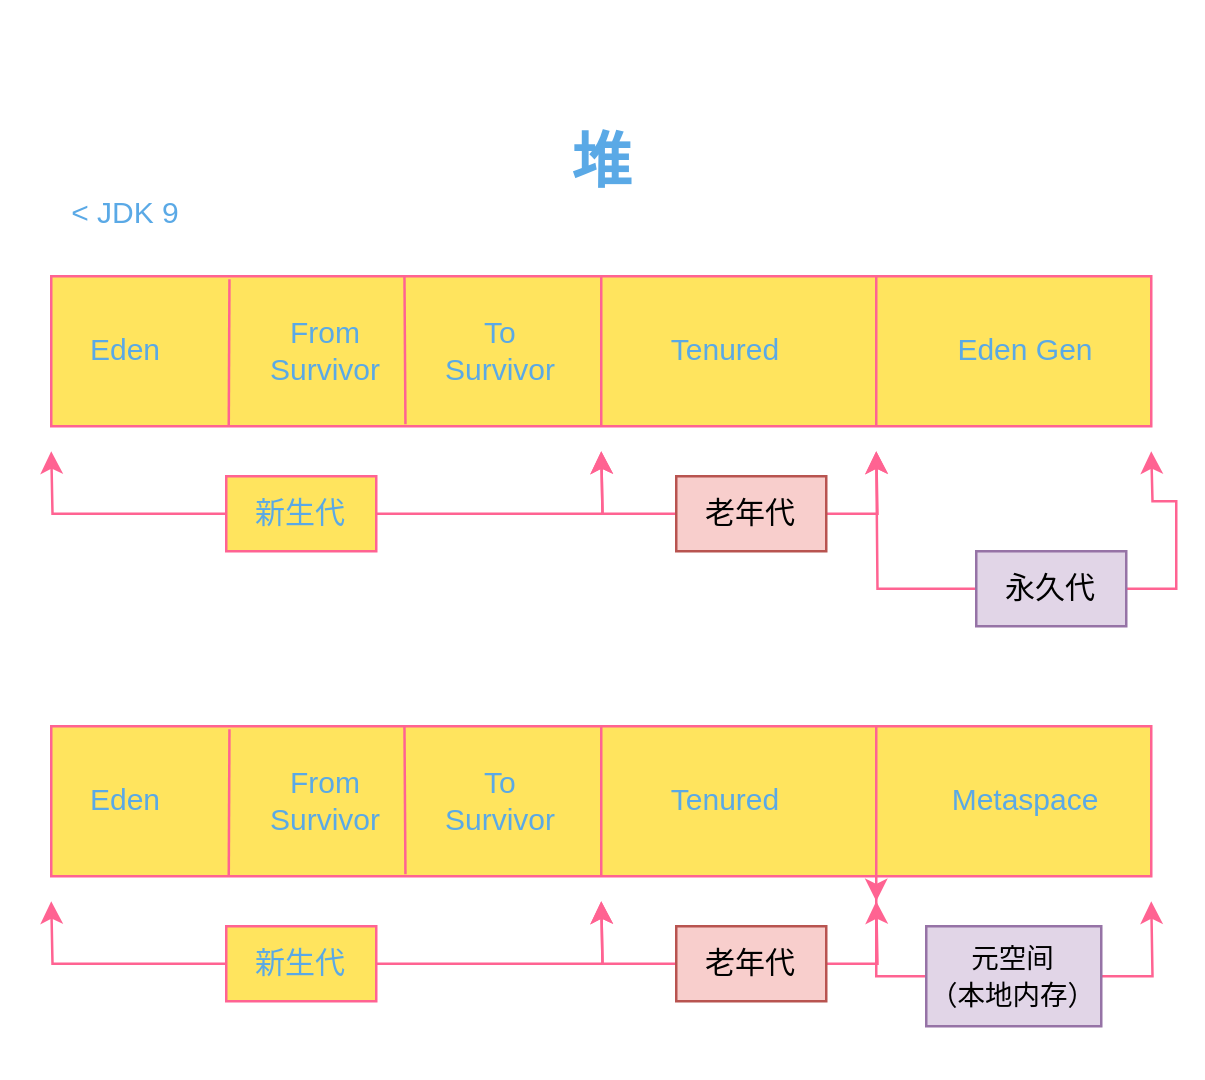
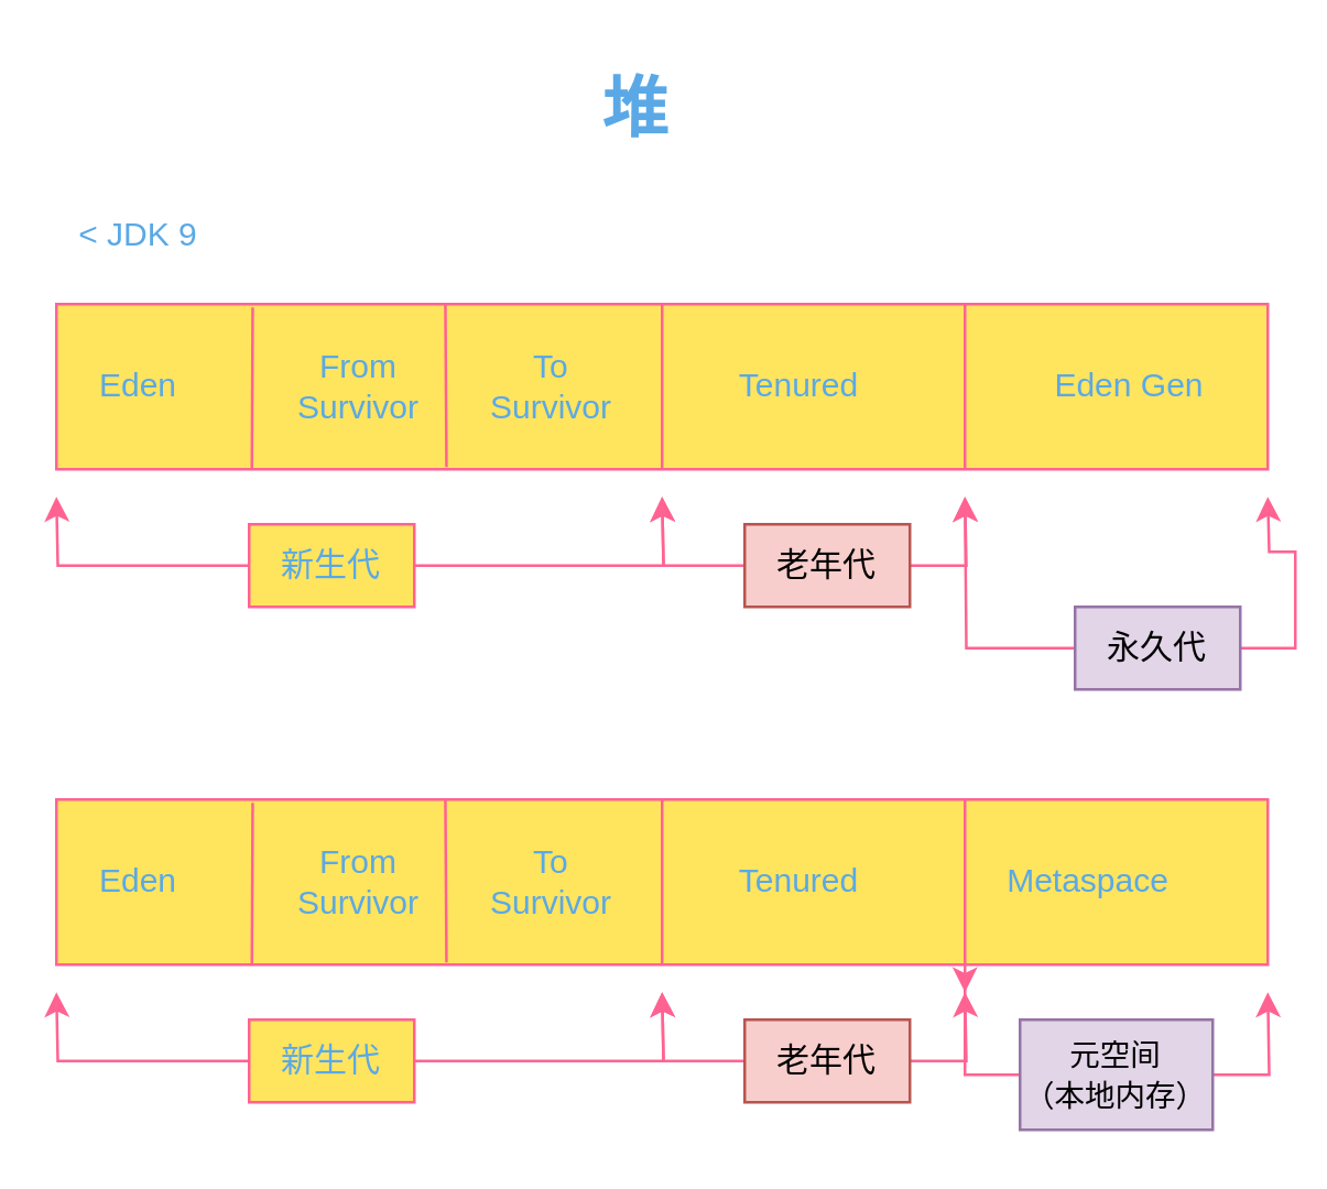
- <mxCell id="19" value="堆" style="text;strokeColor=none;fillColor=none;html=1;fontSize=24;fontStyle=1;verticalAlign=middle;align=center;labelBackgroundColor=none;fontColor=#5AA9E6;" parent="1" vertex="1"><mxGeometry x="190" y="45" width="100" height="40" as="geometry" /></mxCell>
+ <mxCell id="19" value="堆" style="text;strokeColor=none;fillColor=none;html=1;fontSize=24;fontStyle=1;verticalAlign=middle;align=center;labelBackgroundColor=none;fontColor=#5AA9E6;" parent="1" vertex="1"><mxGeometry x="180" y="20" width="100" height="40" as="geometry" /></mxCell>
- <mxCell id="41" value="Metaspace" style="text;html=1;strokeColor=none;fillColor=none;align=center;verticalAlign=middle;whiteSpace=wrap;rounded=0;labelBackgroundColor=none;fontColor=#5AA9E6;" parent="1" vertex="1"><mxGeometry x="380" y="305" width="60" height="30" as="geometry" /></mxCell>
+ <mxCell id="41" value="Metaspace" style="text;html=1;strokeColor=none;fillColor=none;align=center;verticalAlign=middle;whiteSpace=wrap;rounded=0;labelBackgroundColor=none;fontColor=#5AA9E6;" parent="1" vertex="1"><mxGeometry x="365" y="305" width="60" height="30" as="geometry" /></mxCell>
